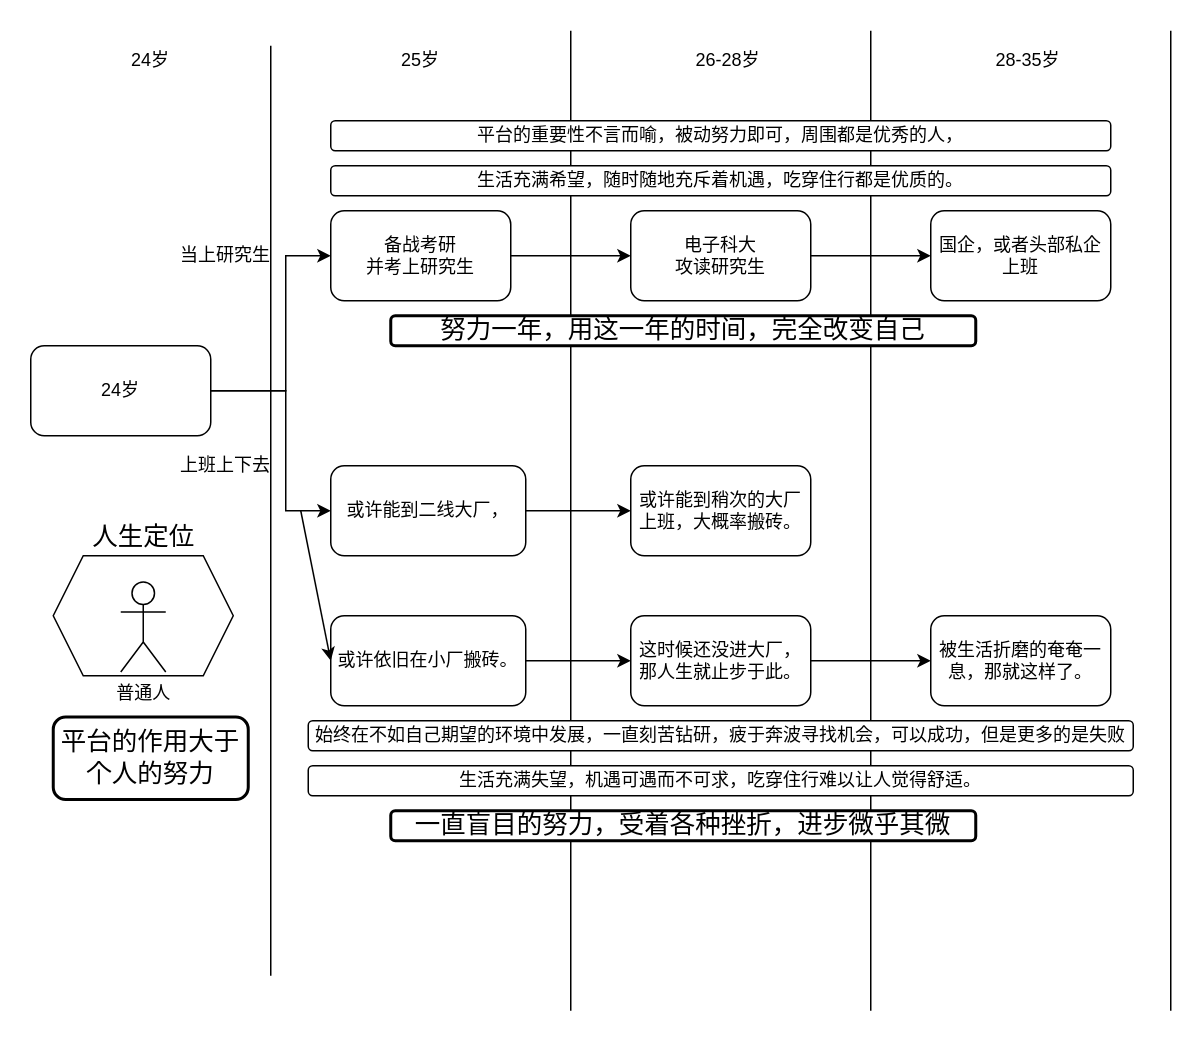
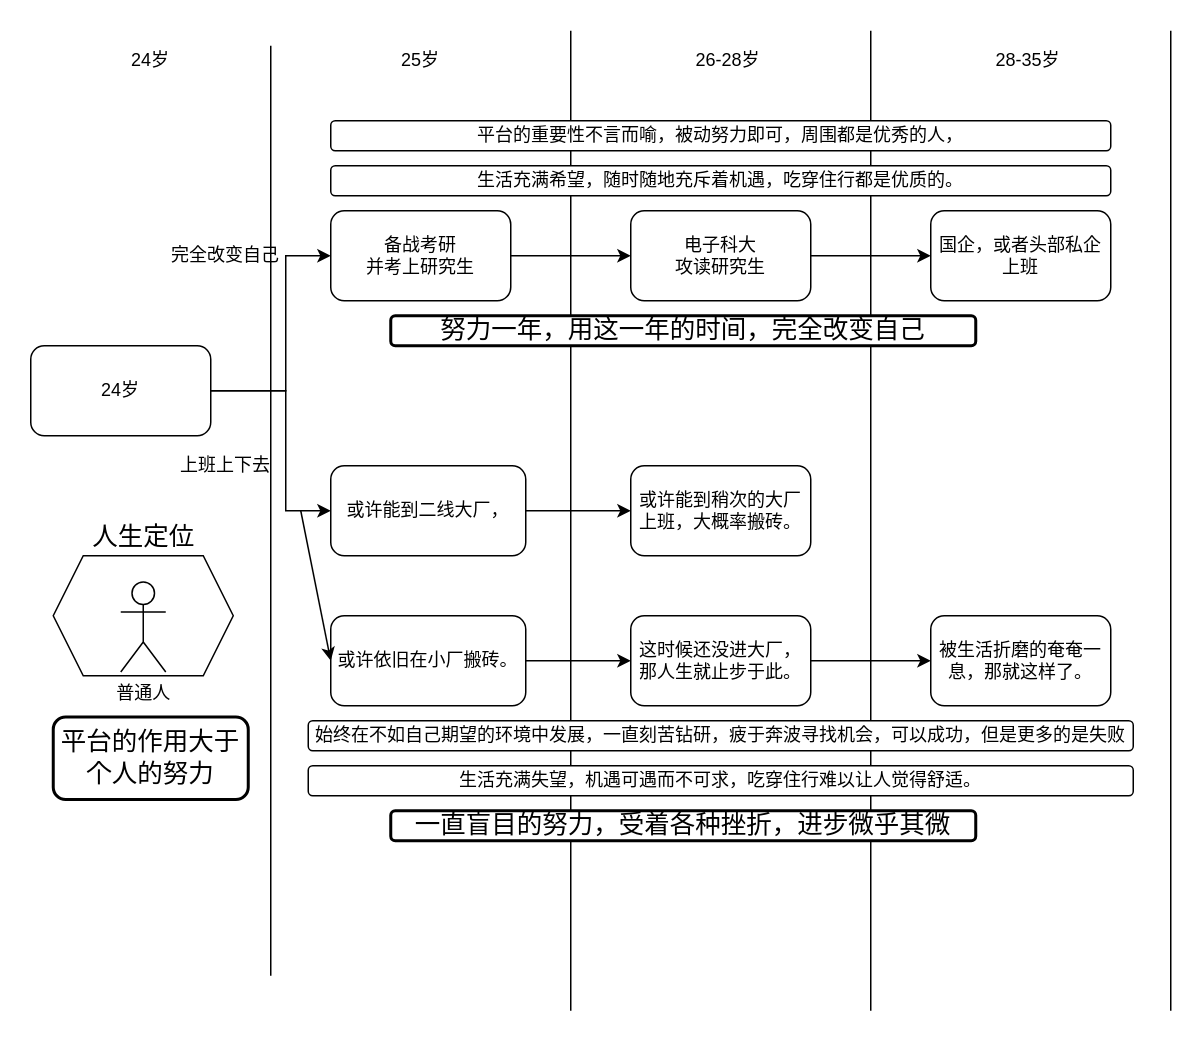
- <mxCell id="8" value="当上研究生" style="text;html=1;strokeColor=none;fillColor=none;align=center;verticalAlign=middle;whiteSpace=wrap;rounded=0;" vertex="1" parent="1"><mxGeometry x="105" y="160" width="90" height="20" as="geometry" /></mxCell>
+ <mxCell id="8" value="完全改变自己" style="text;html=1;strokeColor=none;fillColor=none;align=center;verticalAlign=middle;whiteSpace=wrap;rounded=0;" vertex="1" parent="1"><mxGeometry x="105" y="160" width="90" height="20" as="geometry" /></mxCell>
